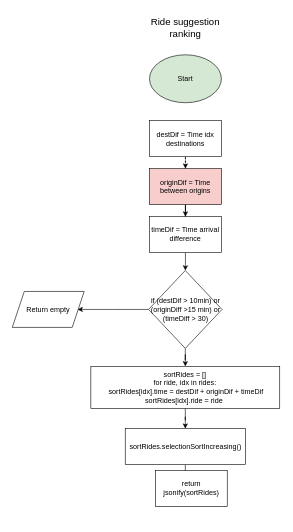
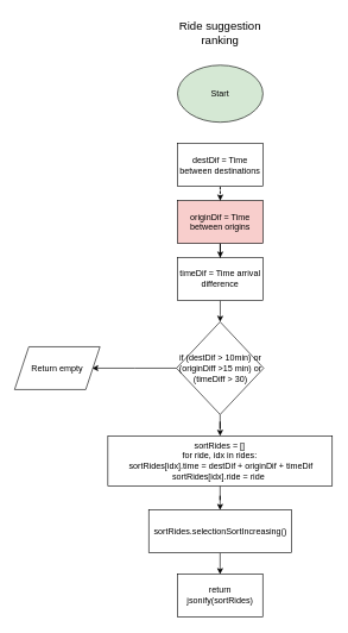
- <mxCell id="5" value="destDif = Time idx destinations" style="rounded=0;whiteSpace=wrap;html=1;" vertex="1" parent="1"><mxGeometry x="249" y="200" width="120" height="60" as="geometry" /></mxCell>
+ <mxCell id="5" value="destDif = Time between destinations" style="rounded=0;whiteSpace=wrap;html=1;" vertex="1" parent="1"><mxGeometry x="249" y="200" width="120" height="60" as="geometry" /></mxCell>
- <mxCell id="18" value="return jsonify(sortRides)" style="whiteSpace=wrap;html=1;rounded=0;" vertex="1" parent="1"><mxGeometry x="258.75" y="784" width="120" height="60" as="geometry" /></mxCell>
+ <mxCell id="18" value="return jsonify(sortRides)" style="whiteSpace=wrap;html=1;rounded=0;" vertex="1" parent="1"><mxGeometry x="248.75" y="804" width="120" height="60" as="geometry" /></mxCell>
